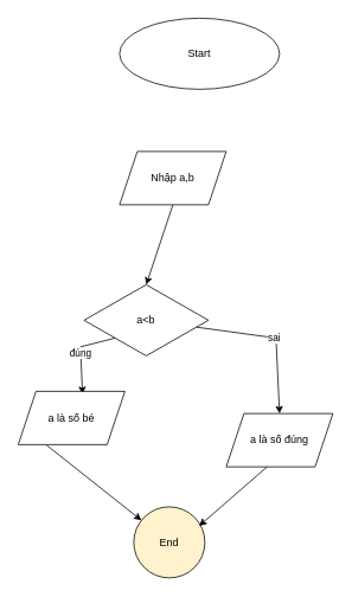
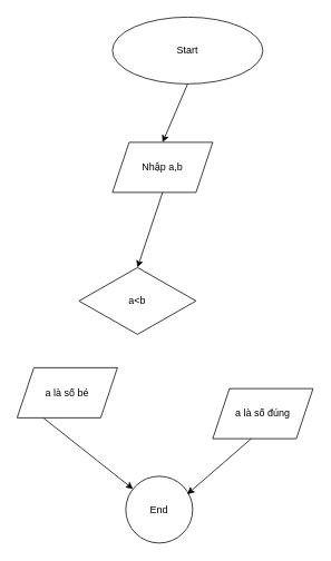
+ <mxCell id="3" value="" style="endArrow=classic;html=1;rounded=0;exitX=0.5;exitY=1;exitDx=0;exitDy=0;entryX=0.5;entryY=0;entryDx=0;entryDy=0;" edge="1" parent="1" source="2" target="4"><mxGeometry width="50" height="50" relative="1" as="geometry"><mxPoint x="200" y="120" as="sourcePoint" /><mxPoint x="190" y="180" as="targetPoint" /></mxGeometry></mxCell>
- <mxCell id="8" value="sai" style="endArrow=classic;html=1;rounded=0;entryX=0.5;entryY=0;entryDx=0;entryDy=0;" edge="1" parent="1" source="5" target="7"><mxGeometry width="50" height="50" relative="1" as="geometry"><mxPoint x="280" y="460" as="sourcePoint" /><mxPoint x="330" y="410" as="targetPoint" /><Array as="points"><mxPoint x="310" y="380" /></Array></mxGeometry></mxCell>
- <mxCell id="9" value="đúng" style="endArrow=classic;html=1;rounded=0;exitX=0;exitY=1;exitDx=0;exitDy=0;entryX=0.603;entryY=0.053;entryDx=0;entryDy=0;entryPerimeter=0;" edge="1" parent="1" source="5" target="12"><mxGeometry width="50" height="50" relative="1" as="geometry"><mxPoint x="151.58" y="400" as="sourcePoint" /><mxPoint x="100" y="460" as="targetPoint" /><Array as="points"><mxPoint x="90" y="390" /></Array></mxGeometry></mxCell>
- <mxCell id="10" value="End" style="ellipse;whiteSpace=wrap;html=1;aspect=fixed;fillColor=#fff2cc;" vertex="1" parent="1"><mxGeometry x="150" y="570" width="80" height="80" as="geometry" /></mxCell>
+ <mxCell id="10" value="End" style="ellipse;whiteSpace=wrap;html=1;aspect=fixed;" vertex="1" parent="1"><mxGeometry x="150" y="570" width="80" height="80" as="geometry" /></mxCell>
